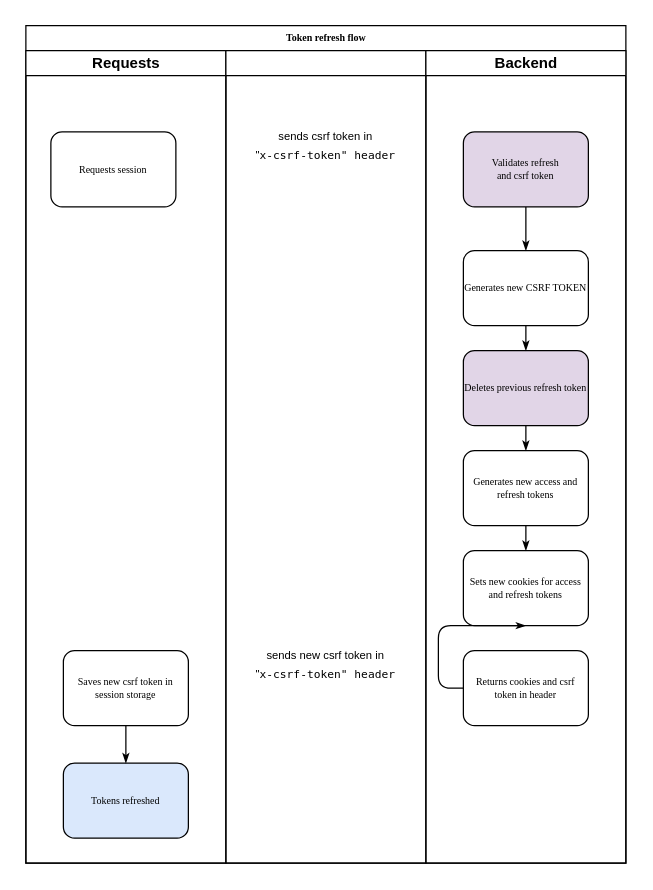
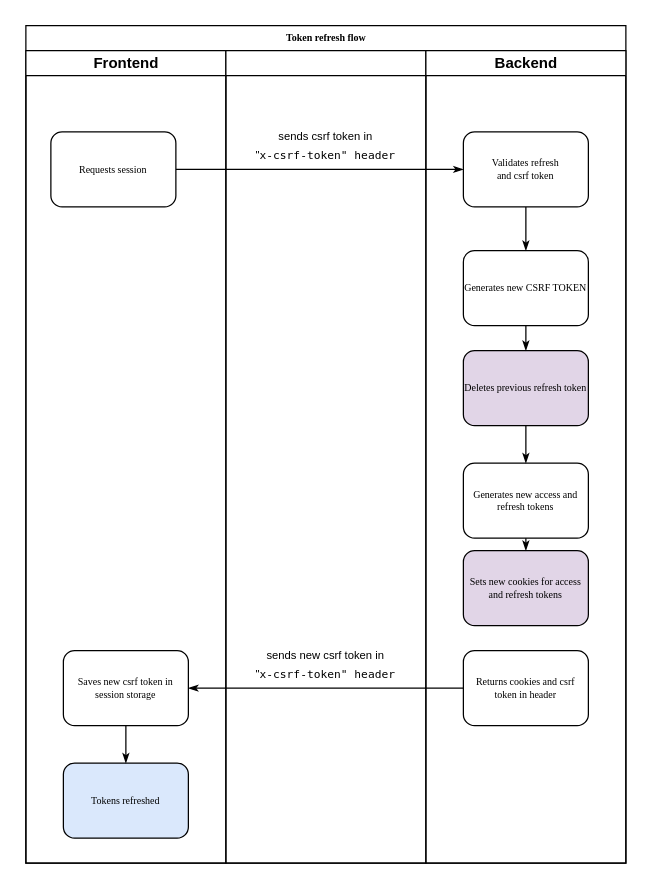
- <mxCell id="4" value="Requests" style="swimlane;html=1;startSize=20;" parent="2" vertex="1"><mxGeometry y="20" width="160" height="650" as="geometry" /></mxCell>
+ <mxCell id="4" value="Frontend" style="swimlane;html=1;startSize=20;" parent="2" vertex="1"><mxGeometry y="20" width="160" height="650" as="geometry" /></mxCell>
+ <mxCell id="3" style="edgeStyle=orthogonalEdgeStyle;rounded=1;html=1;labelBackgroundColor=none;startArrow=none;startFill=0;startSize=5;endArrow=classicThin;endFill=1;endSize=5;jettySize=auto;orthogonalLoop=1;strokeWidth=1;fontFamily=Verdana;fontSize=8" parent="2" source="5" target="13" edge="1"><mxGeometry relative="1" as="geometry" /></mxCell>
- <mxCell id="13" value="Validates refresh &lt;br&gt;and csrf token" style="rounded=1;whiteSpace=wrap;html=1;shadow=0;labelBackgroundColor=none;strokeWidth=1;fontFamily=Verdana;fontSize=8;align=center;fillColor=#e1d5e7;" parent="12" vertex="1"><mxGeometry x="30" y="65" width="100" height="60" as="geometry" /></mxCell>
+ <mxCell id="13" value="Validates refresh &lt;br&gt;and csrf token" style="rounded=1;whiteSpace=wrap;html=1;shadow=0;labelBackgroundColor=none;strokeWidth=1;fontFamily=Verdana;fontSize=8;align=center;" parent="12" vertex="1"><mxGeometry x="30" y="65" width="100" height="60" as="geometry" /></mxCell>
- <mxCell id="15" value="Generates new access and refresh tokens" style="rounded=1;whiteSpace=wrap;html=1;shadow=0;labelBackgroundColor=none;strokeWidth=1;fontFamily=Verdana;fontSize=8;align=center;" vertex="1" parent="12"><mxGeometry x="30" y="320" width="100" height="60" as="geometry" /></mxCell>
+ <mxCell id="15" value="Generates new access and refresh tokens" style="rounded=1;whiteSpace=wrap;html=1;shadow=0;labelBackgroundColor=none;strokeWidth=1;fontFamily=Verdana;fontSize=8;align=center;" vertex="1" parent="12"><mxGeometry x="30" y="330" width="100" height="60" as="geometry" /></mxCell>
- <mxCell id="17" value="Sets new cookies for access and refresh tokens" style="rounded=1;whiteSpace=wrap;html=1;shadow=0;labelBackgroundColor=none;strokeWidth=1;fontFamily=Verdana;fontSize=8;align=center;" vertex="1" parent="12"><mxGeometry x="30" y="400" width="100" height="60" as="geometry" /></mxCell>
+ <mxCell id="17" value="Sets new cookies for access and refresh tokens" style="rounded=1;whiteSpace=wrap;html=1;shadow=0;labelBackgroundColor=none;strokeWidth=1;fontFamily=Verdana;fontSize=8;align=center;fillColor=#e1d5e7;" vertex="1" parent="12"><mxGeometry x="30" y="400" width="100" height="60" as="geometry" /></mxCell>
- <mxCell id="21" style="edgeStyle=orthogonalEdgeStyle;rounded=1;html=1;labelBackgroundColor=none;startArrow=none;startFill=0;startSize=5;endArrow=classicThin;endFill=1;endSize=5;jettySize=auto;orthogonalLoop=1;strokeWidth=1;fontFamily=Verdana;fontSize=8;exitX=0;exitY=0.5;exitDx=0;exitDy=0;" edge="1" parent="2" source="19" target="17"><mxGeometry relative="1" as="geometry"><mxPoint x="410" y="640" as="sourcePoint" /><mxPoint x="410" y="720" as="targetPoint" /></mxGeometry></mxCell>
+ <mxCell id="21" style="edgeStyle=orthogonalEdgeStyle;rounded=1;html=1;labelBackgroundColor=none;startArrow=none;startFill=0;startSize=5;endArrow=classicThin;endFill=1;endSize=5;jettySize=auto;orthogonalLoop=1;strokeWidth=1;fontFamily=Verdana;fontSize=8;entryX=1;entryY=0.5;entryDx=0;entryDy=0;exitX=0;exitY=0.5;exitDx=0;exitDy=0;" edge="1" parent="2" source="19" target="6"><mxGeometry relative="1" as="geometry"><mxPoint x="410" y="640" as="sourcePoint" /><mxPoint x="410" y="720" as="targetPoint" /></mxGeometry></mxCell>
